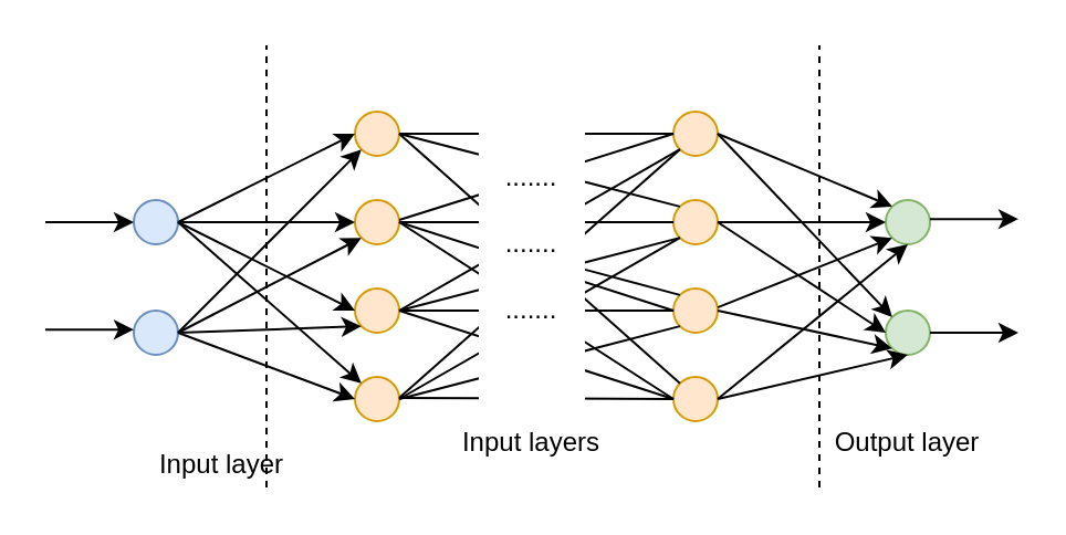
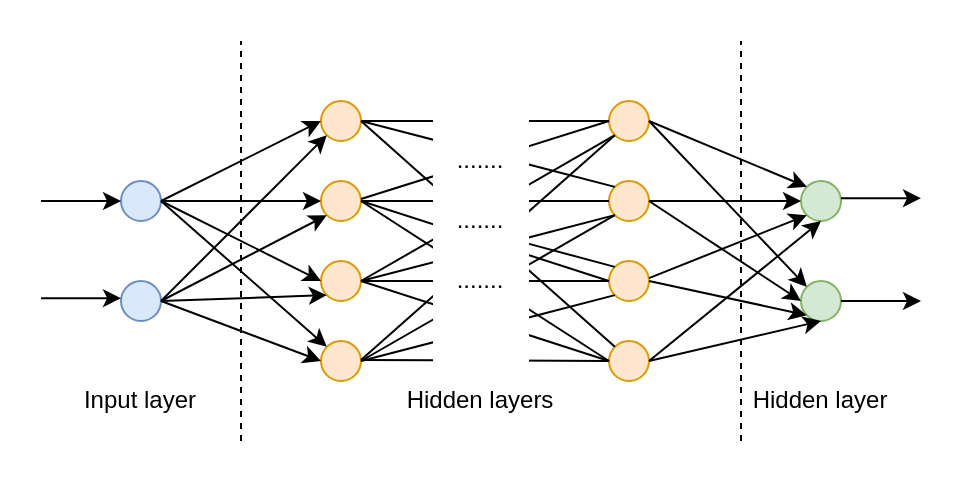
- <mxCell id="57" value="Input layers" style="text;html=1;strokeColor=none;fillColor=none;align=center;verticalAlign=middle;whiteSpace=wrap;rounded=0;" vertex="1" parent="1"><mxGeometry x="193" y="190" width="94" height="20" as="geometry" /></mxCell>
+ <mxCell id="57" value="Hidden layers" style="text;html=1;strokeColor=none;fillColor=none;align=center;verticalAlign=middle;whiteSpace=wrap;rounded=0;" vertex="1" parent="1"><mxGeometry x="193" y="190" width="94" height="20" as="geometry" /></mxCell>
- <mxCell id="58" value="Output layer" style="text;html=1;strokeColor=none;fillColor=none;align=center;verticalAlign=middle;whiteSpace=wrap;rounded=0;" vertex="1" parent="1"><mxGeometry x="375" y="190" width="70" height="20" as="geometry" /></mxCell>
+ <mxCell id="58" value="Hidden layer" style="text;html=1;strokeColor=none;fillColor=none;align=center;verticalAlign=middle;whiteSpace=wrap;rounded=0;" vertex="1" parent="1"><mxGeometry x="375" y="190" width="70" height="20" as="geometry" /></mxCell>
- <mxCell id="56" value="Input layer" style="text;html=1;strokeColor=none;fillColor=none;align=center;verticalAlign=middle;whiteSpace=wrap;rounded=0;" vertex="1" parent="1"><mxGeometry x="65" y="200" width="70" height="20" as="geometry" /></mxCell>
+ <mxCell id="56" value="Input layer" style="text;html=1;strokeColor=none;fillColor=none;align=center;verticalAlign=middle;whiteSpace=wrap;rounded=0;" vertex="1" parent="1"><mxGeometry x="35" y="190" width="70" height="20" as="geometry" /></mxCell>
